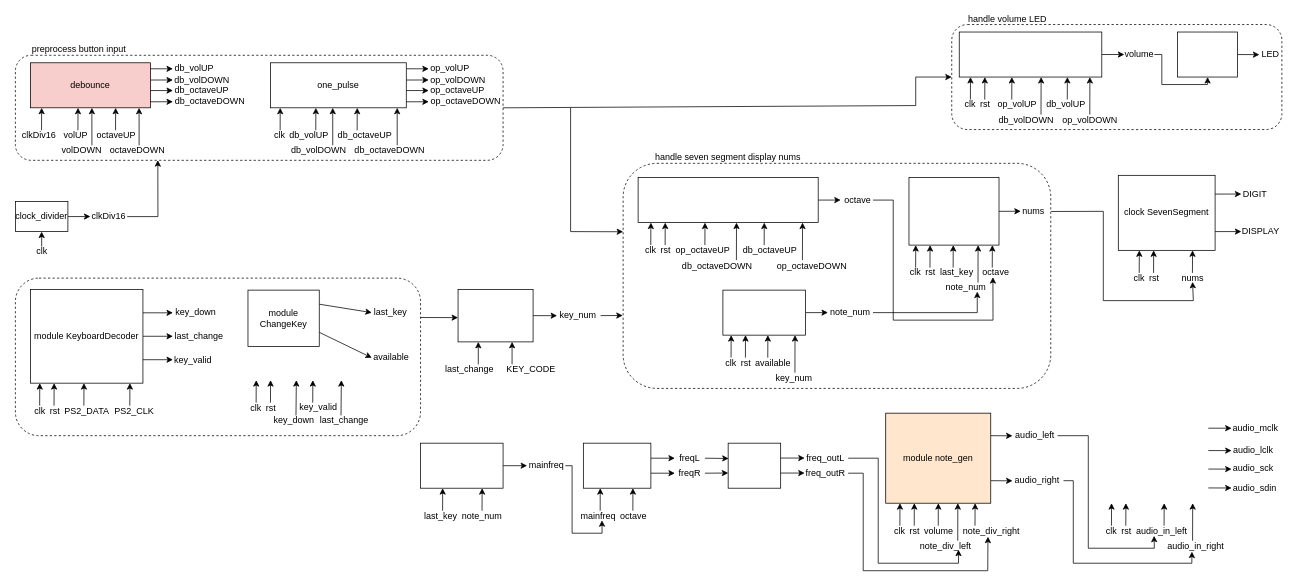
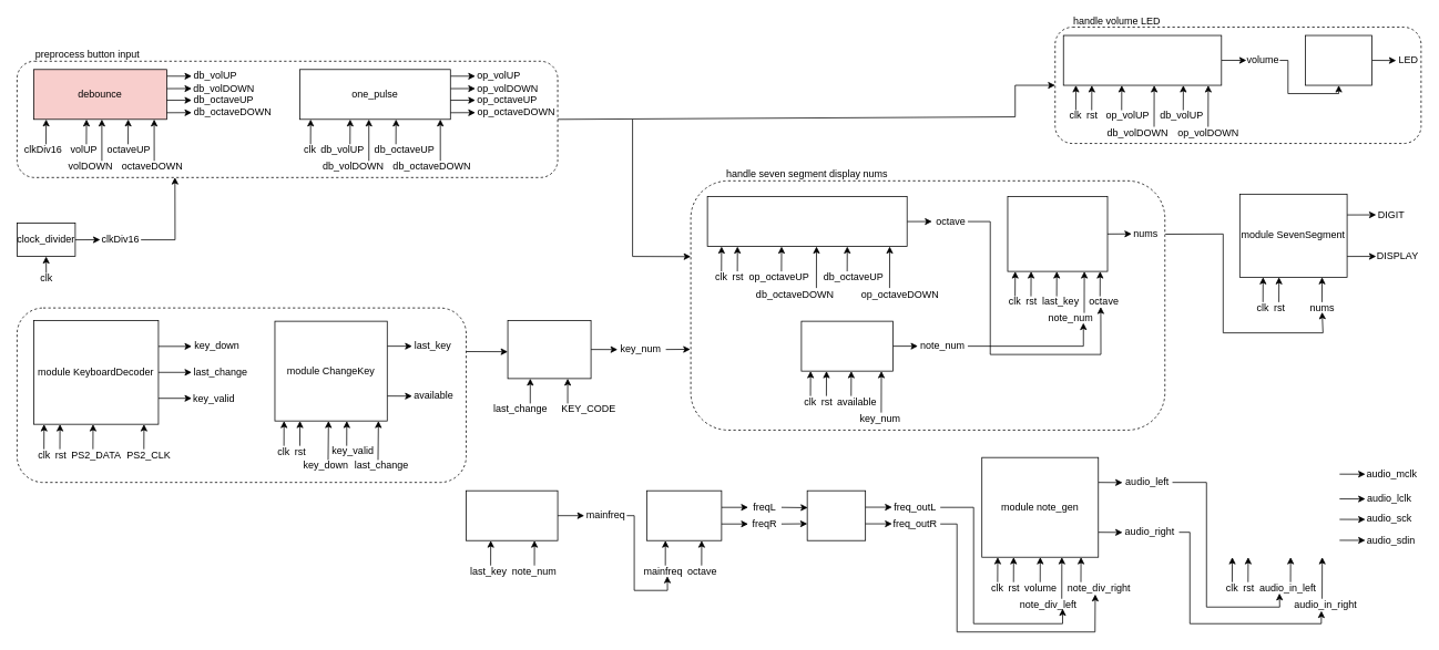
- <mxCell id="113" value="clock SevenSegment" style="rounded=0;whiteSpace=wrap;html=1;" parent="110" vertex="1"><mxGeometry width="129" height="100" as="geometry" /></mxCell>
+ <mxCell id="113" value="module SevenSegment" style="rounded=0;whiteSpace=wrap;html=1;" parent="110" vertex="1"><mxGeometry width="129" height="100" as="geometry" /></mxCell>
- <mxCell id="151" value="module ChangeKey" style="rounded=0;whiteSpace=wrap;html=1;" vertex="1" parent="132"><mxGeometry x="310" y="16" width="95" height="75" as="geometry" /></mxCell>
+ <mxCell id="151" value="module ChangeKey" style="rounded=0;whiteSpace=wrap;html=1;" vertex="1" parent="132"><mxGeometry x="310" y="16" width="135" height="120" as="geometry" /></mxCell>
- <mxCell id="192" value="module note_gen" style="rounded=0;whiteSpace=wrap;html=1;fillColor=#ffe6cc;" parent="165" vertex="1"><mxGeometry x="620" width="140" height="120" as="geometry" /></mxCell>
+ <mxCell id="192" value="module note_gen" style="rounded=0;whiteSpace=wrap;html=1;" parent="165" vertex="1"><mxGeometry x="620" width="140" height="120" as="geometry" /></mxCell>
